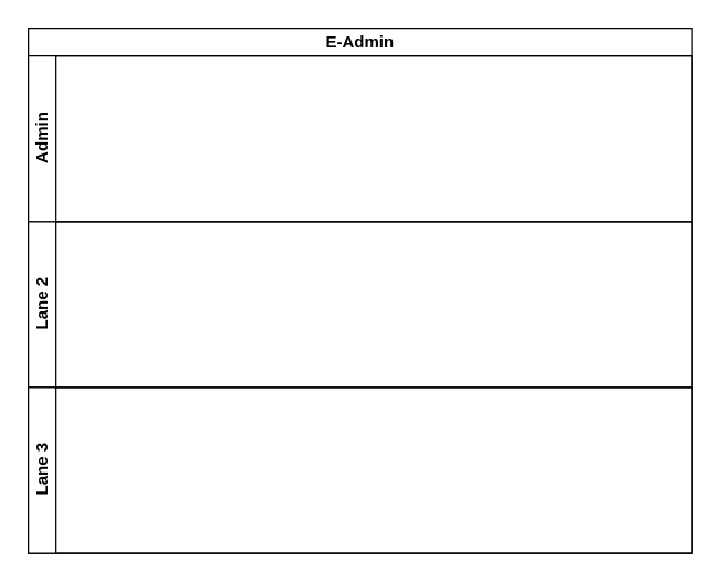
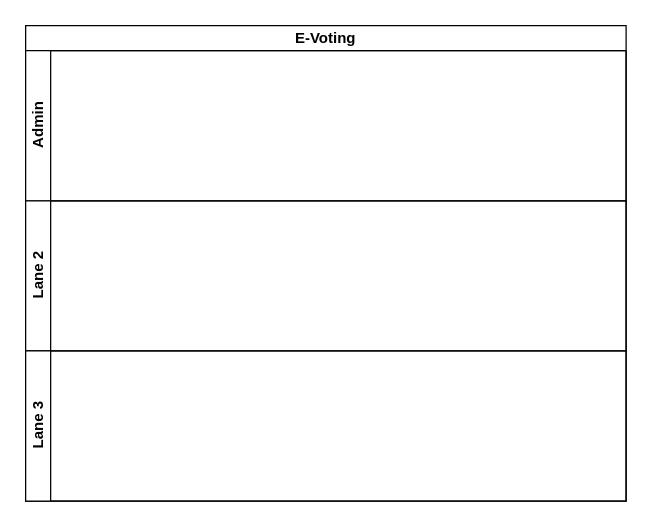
- <mxCell id="2" value="E-Admin" style="swimlane;html=1;childLayout=stackLayout;resizeParent=1;resizeParentMax=0;horizontal=1;startSize=20;horizontalStack=0;whiteSpace=wrap;" vertex="1" parent="1"><mxGeometry x="20" y="20" width="480" height="380" as="geometry" /></mxCell>
+ <mxCell id="2" value="E-Voting" style="swimlane;html=1;childLayout=stackLayout;resizeParent=1;resizeParentMax=0;horizontal=1;startSize=20;horizontalStack=0;whiteSpace=wrap;" vertex="1" parent="1"><mxGeometry x="20" y="20" width="480" height="380" as="geometry" /></mxCell>
